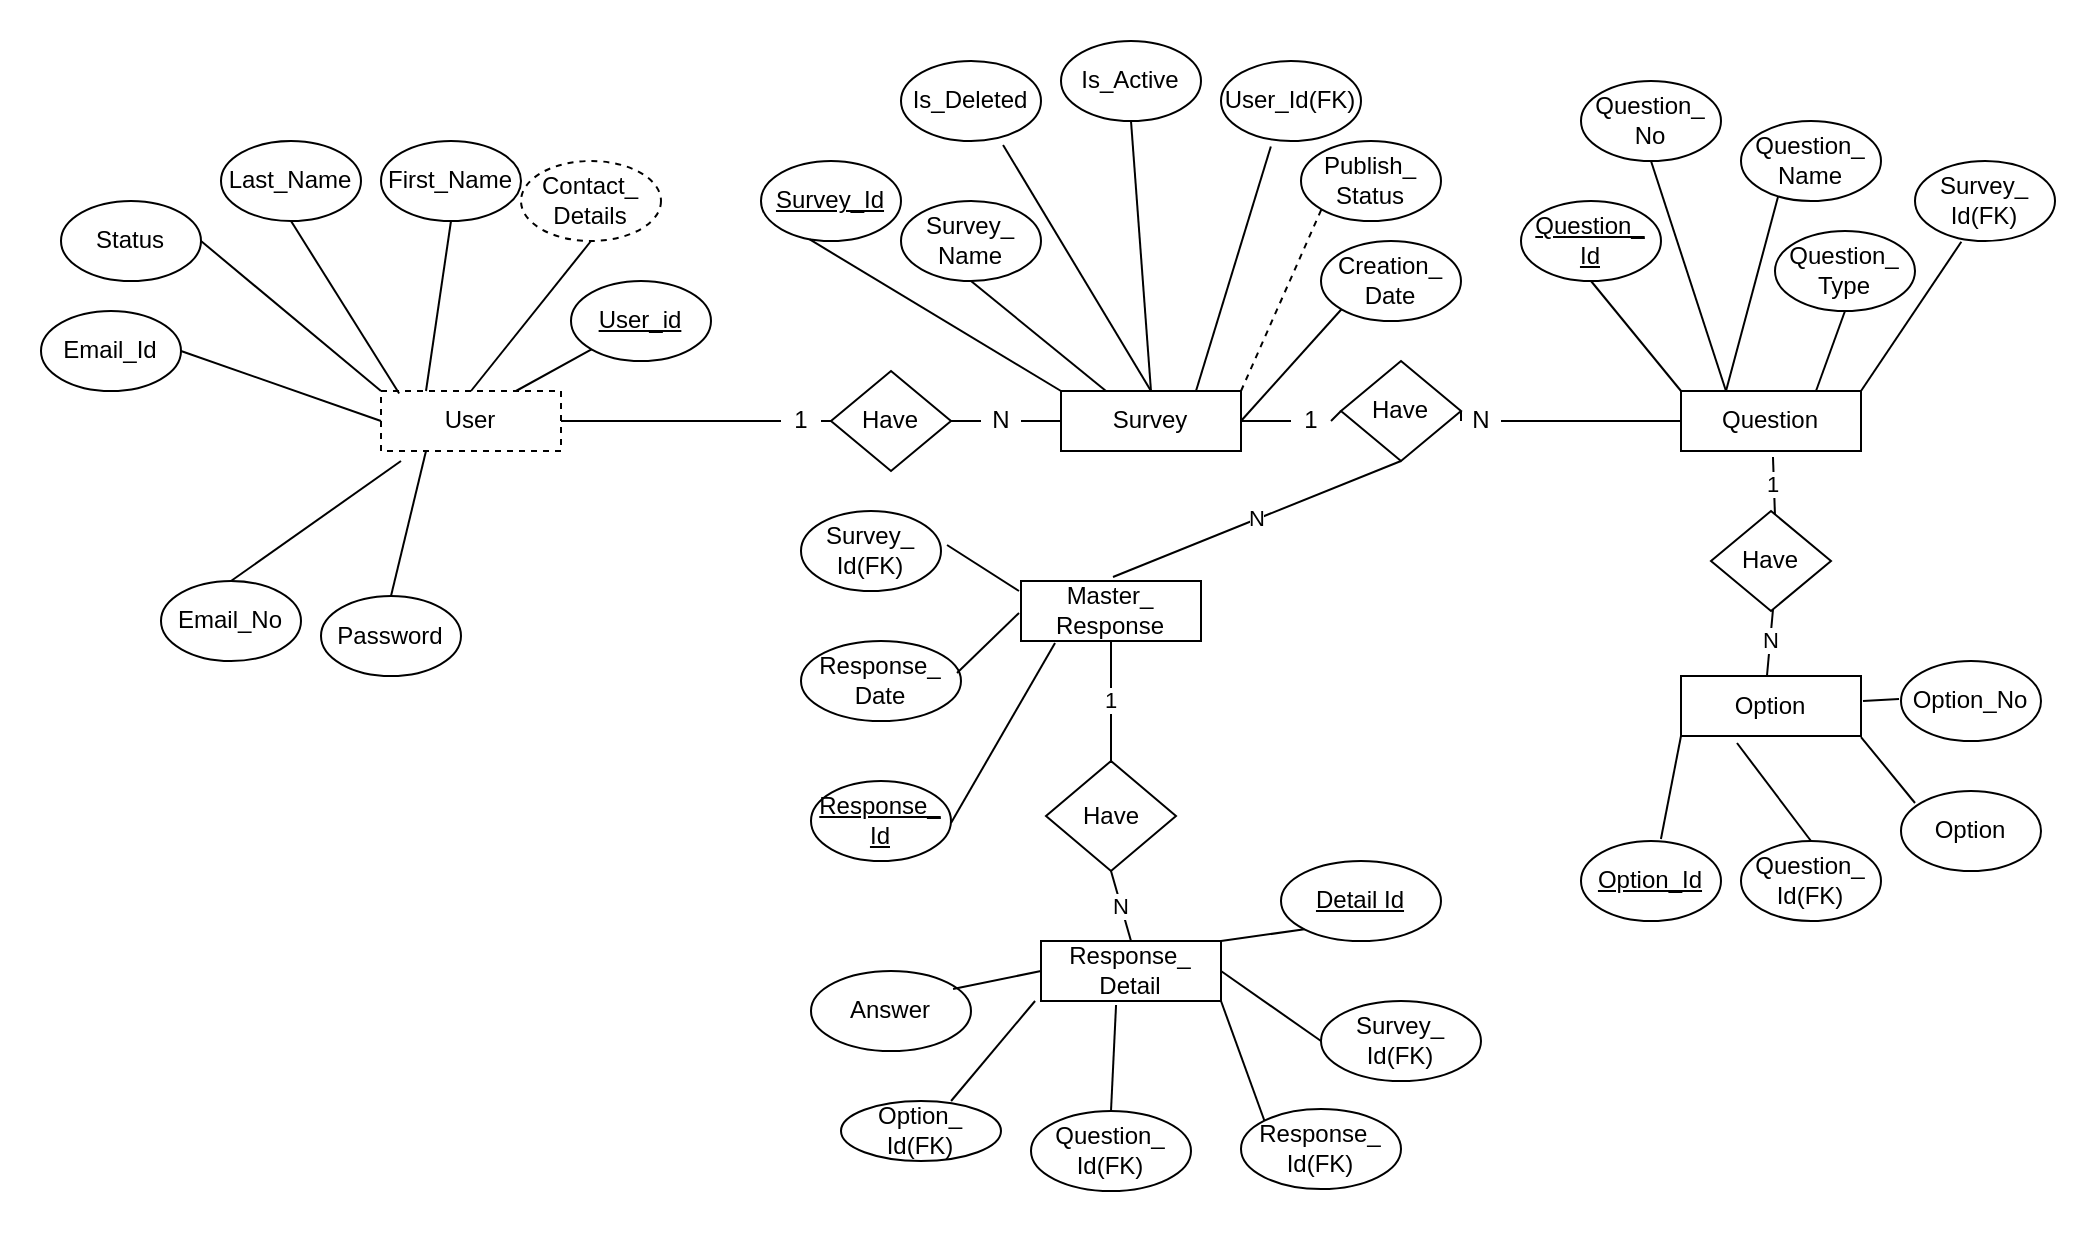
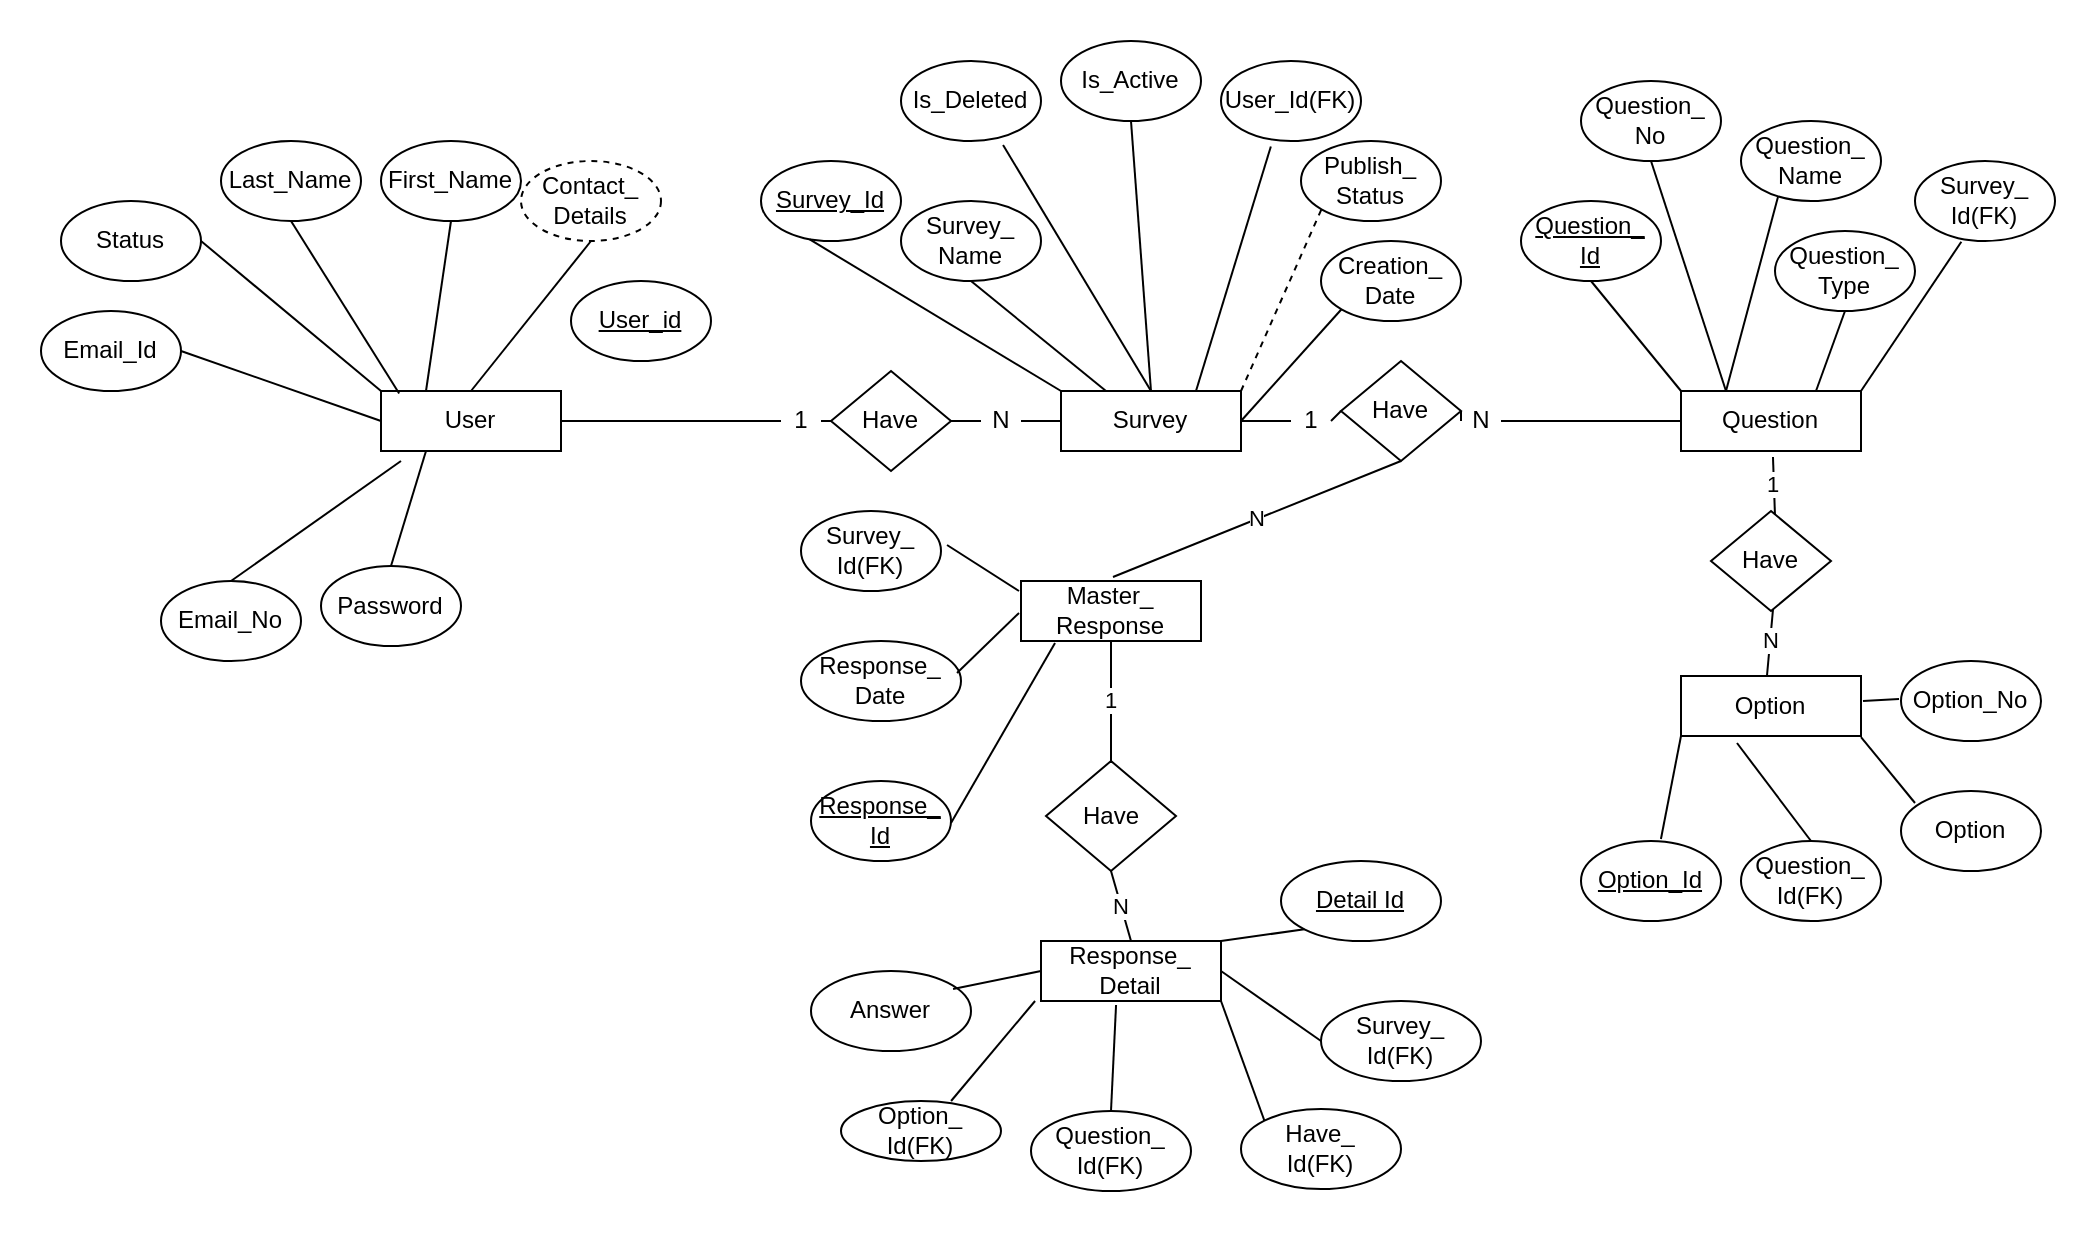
- <mxCell id="22" value="" style="endArrow=none;html=1;exitX=0;exitY=1;exitDx=0;exitDy=0;entryX=0.75;entryY=0;entryDx=0;entryDy=0;" parent="1" source="12" target="2" edge="1"><mxGeometry width="50" height="50" relative="1" as="geometry"><mxPoint x="380" y="270" as="sourcePoint" /><mxPoint x="430" y="220" as="targetPoint" /></mxGeometry></mxCell>
- <mxCell id="2" value="User" style="rounded=0;whiteSpace=wrap;html=1;dashed=1;" parent="1" vertex="1"><mxGeometry x="190" y="195" width="90" height="30" as="geometry" /></mxCell>
+ <mxCell id="2" value="User" style="rounded=0;whiteSpace=wrap;html=1;" parent="1" vertex="1"><mxGeometry x="190" y="195" width="90" height="30" as="geometry" /></mxCell>
- <mxCell id="11" value="Password" style="ellipse;whiteSpace=wrap;html=1;" parent="1" vertex="1"><mxGeometry x="160" y="297.5" width="70" height="40" as="geometry" /></mxCell>
+ <mxCell id="11" value="Password" style="ellipse;whiteSpace=wrap;html=1;" parent="1" vertex="1"><mxGeometry x="160" y="282.5" width="70" height="40" as="geometry" /></mxCell>
- <mxCell id="79" value="Response_&lt;br&gt;Id(FK)" style="ellipse;whiteSpace=wrap;html=1;" parent="1" vertex="1"><mxGeometry x="620" y="554" width="80" height="40" as="geometry" /></mxCell>
+ <mxCell id="79" value="Have_&lt;br&gt;Id(FK)" style="ellipse;whiteSpace=wrap;html=1;" parent="1" vertex="1"><mxGeometry x="620" y="554" width="80" height="40" as="geometry" /></mxCell>
